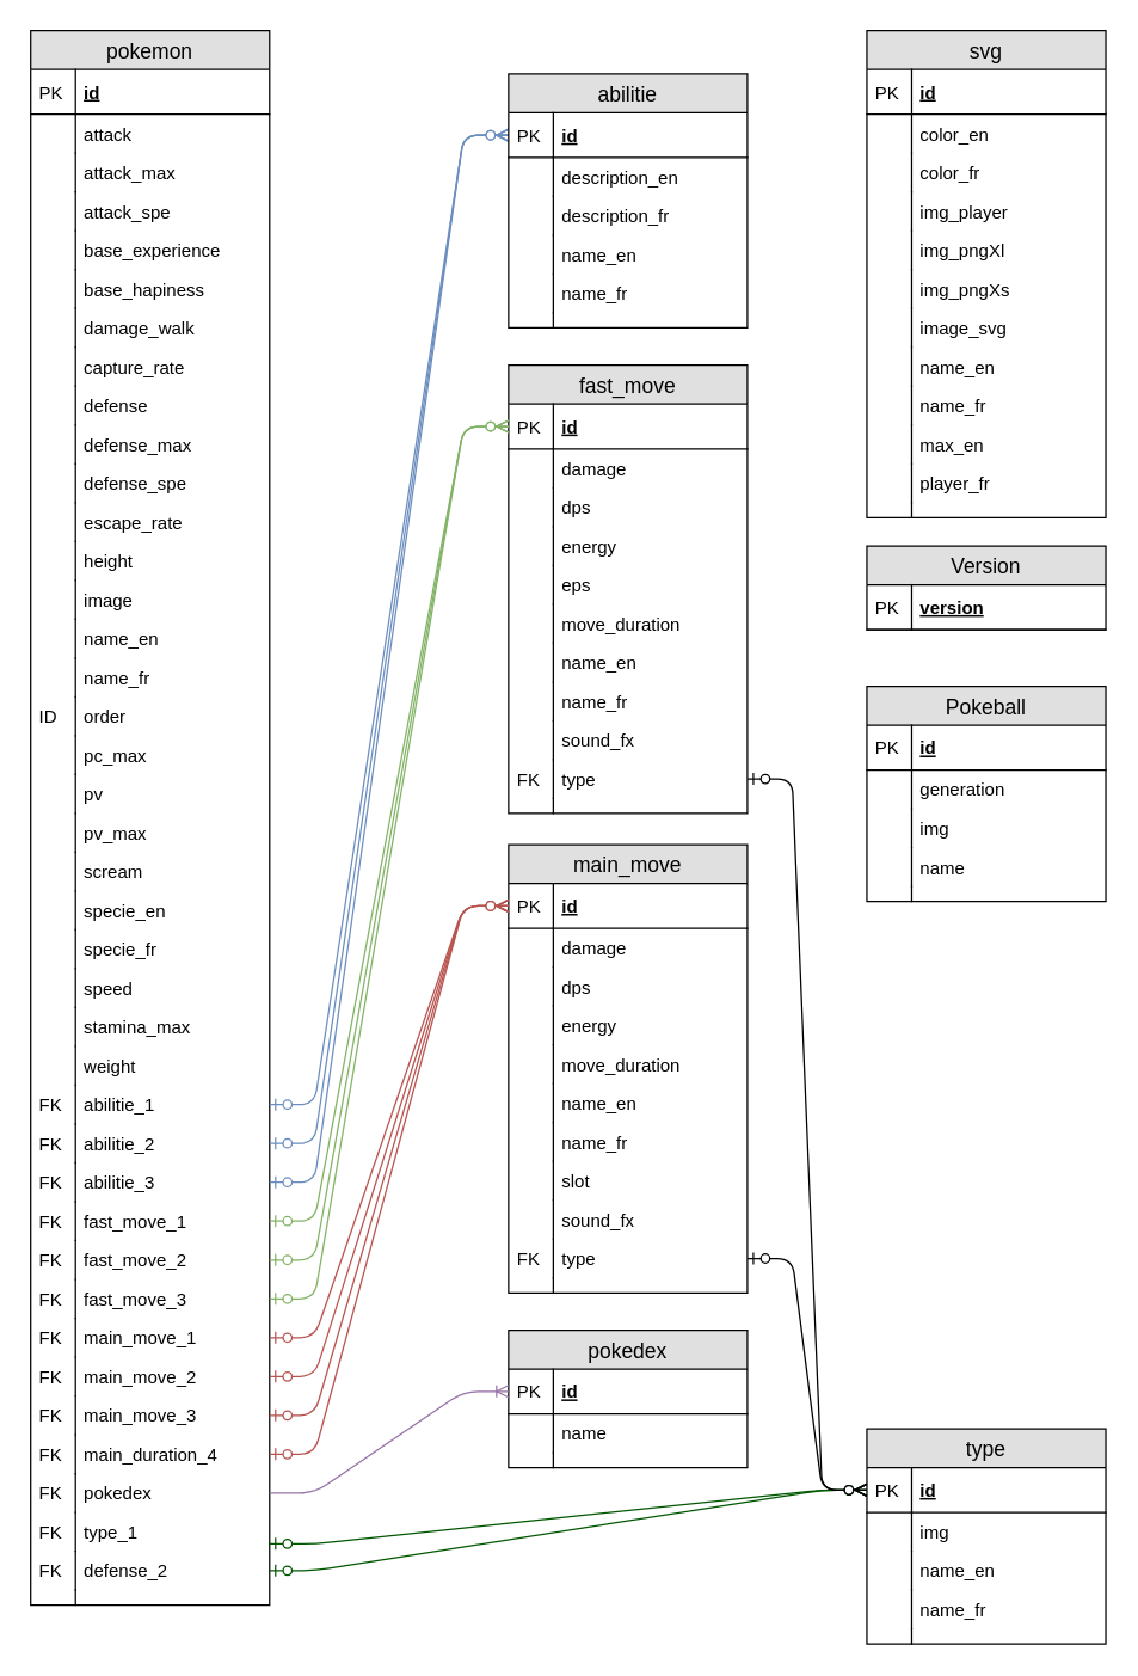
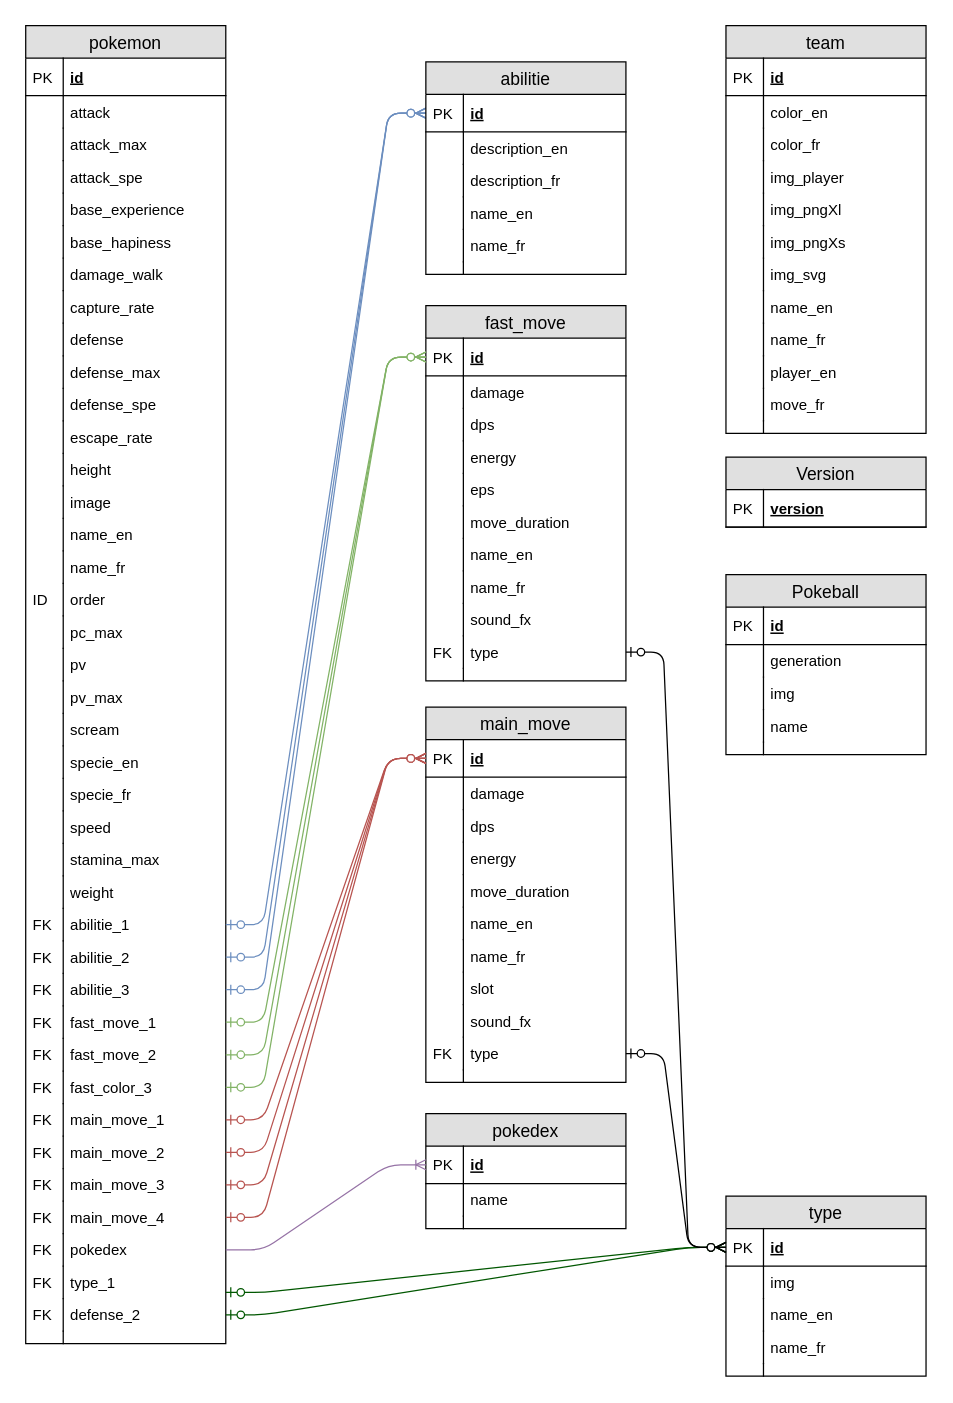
- <mxCell id="147" value="svg" style="swimlane;fontStyle=0;childLayout=stackLayout;horizontal=1;startSize=26;fillColor=#e0e0e0;horizontalStack=0;resizeParent=1;resizeParentMax=0;resizeLast=0;collapsible=1;marginBottom=0;swimlaneFillColor=#ffffff;align=center;fontSize=14;" parent="1" vertex="1"><mxGeometry x="580" y="20" width="160" height="326" as="geometry" /></mxCell>
+ <mxCell id="147" value="team" style="swimlane;fontStyle=0;childLayout=stackLayout;horizontal=1;startSize=26;fillColor=#e0e0e0;horizontalStack=0;resizeParent=1;resizeParentMax=0;resizeLast=0;collapsible=1;marginBottom=0;swimlaneFillColor=#ffffff;align=center;fontSize=14;" parent="1" vertex="1"><mxGeometry x="580" y="20" width="160" height="326" as="geometry" /></mxCell>
- <mxCell id="160" value="image_svg" style="shape=partialRectangle;top=0;left=0;right=0;bottom=0;align=left;verticalAlign=top;fillColor=none;spacingLeft=34;spacingRight=4;overflow=hidden;rotatable=0;points=[[0,0.5],[1,0.5]];portConstraint=eastwest;dropTarget=0;fontSize=12;" parent="147" vertex="1"><mxGeometry y="186" width="160" height="26" as="geometry" /></mxCell>
+ <mxCell id="160" value="img_svg" style="shape=partialRectangle;top=0;left=0;right=0;bottom=0;align=left;verticalAlign=top;fillColor=none;spacingLeft=34;spacingRight=4;overflow=hidden;rotatable=0;points=[[0,0.5],[1,0.5]];portConstraint=eastwest;dropTarget=0;fontSize=12;" parent="147" vertex="1"><mxGeometry y="186" width="160" height="26" as="geometry" /></mxCell>
- <mxCell id="166" value="max_en" style="shape=partialRectangle;top=0;left=0;right=0;bottom=0;align=left;verticalAlign=top;fillColor=none;spacingLeft=34;spacingRight=4;overflow=hidden;rotatable=0;points=[[0,0.5],[1,0.5]];portConstraint=eastwest;dropTarget=0;fontSize=12;" parent="147" vertex="1"><mxGeometry y="264" width="160" height="26" as="geometry" /></mxCell>
+ <mxCell id="166" value="player_en" style="shape=partialRectangle;top=0;left=0;right=0;bottom=0;align=left;verticalAlign=top;fillColor=none;spacingLeft=34;spacingRight=4;overflow=hidden;rotatable=0;points=[[0,0.5],[1,0.5]];portConstraint=eastwest;dropTarget=0;fontSize=12;" parent="147" vertex="1"><mxGeometry y="264" width="160" height="26" as="geometry" /></mxCell>
- <mxCell id="168" value="player_fr" style="shape=partialRectangle;top=0;left=0;right=0;bottom=0;align=left;verticalAlign=top;fillColor=none;spacingLeft=34;spacingRight=4;overflow=hidden;rotatable=0;points=[[0,0.5],[1,0.5]];portConstraint=eastwest;dropTarget=0;fontSize=12;" parent="147" vertex="1"><mxGeometry y="290" width="160" height="26" as="geometry" /></mxCell>
+ <mxCell id="168" value="move_fr" style="shape=partialRectangle;top=0;left=0;right=0;bottom=0;align=left;verticalAlign=top;fillColor=none;spacingLeft=34;spacingRight=4;overflow=hidden;rotatable=0;points=[[0,0.5],[1,0.5]];portConstraint=eastwest;dropTarget=0;fontSize=12;" parent="147" vertex="1"><mxGeometry y="290" width="160" height="26" as="geometry" /></mxCell>
- <mxCell id="65" value="fast_move_3" style="shape=partialRectangle;top=0;left=0;right=0;bottom=0;align=left;verticalAlign=top;fillColor=none;spacingLeft=34;spacingRight=4;overflow=hidden;rotatable=0;points=[[0,0.5],[1,0.5]];portConstraint=eastwest;dropTarget=0;fontSize=12;" parent="2" vertex="1"><mxGeometry y="836" width="160" height="26" as="geometry" /></mxCell>
+ <mxCell id="65" value="fast_color_3" style="shape=partialRectangle;top=0;left=0;right=0;bottom=0;align=left;verticalAlign=top;fillColor=none;spacingLeft=34;spacingRight=4;overflow=hidden;rotatable=0;points=[[0,0.5],[1,0.5]];portConstraint=eastwest;dropTarget=0;fontSize=12;" parent="2" vertex="1"><mxGeometry y="836" width="160" height="26" as="geometry" /></mxCell>
- <mxCell id="73" value="main_duration_4" style="shape=partialRectangle;top=0;left=0;right=0;bottom=0;align=left;verticalAlign=top;fillColor=none;spacingLeft=34;spacingRight=4;overflow=hidden;rotatable=0;points=[[0,0.5],[1,0.5]];portConstraint=eastwest;dropTarget=0;fontSize=12;" parent="2" vertex="1"><mxGeometry y="940" width="160" height="26" as="geometry" /></mxCell>
+ <mxCell id="73" value="main_move_4" style="shape=partialRectangle;top=0;left=0;right=0;bottom=0;align=left;verticalAlign=top;fillColor=none;spacingLeft=34;spacingRight=4;overflow=hidden;rotatable=0;points=[[0,0.5],[1,0.5]];portConstraint=eastwest;dropTarget=0;fontSize=12;" parent="2" vertex="1"><mxGeometry y="940" width="160" height="26" as="geometry" /></mxCell>
